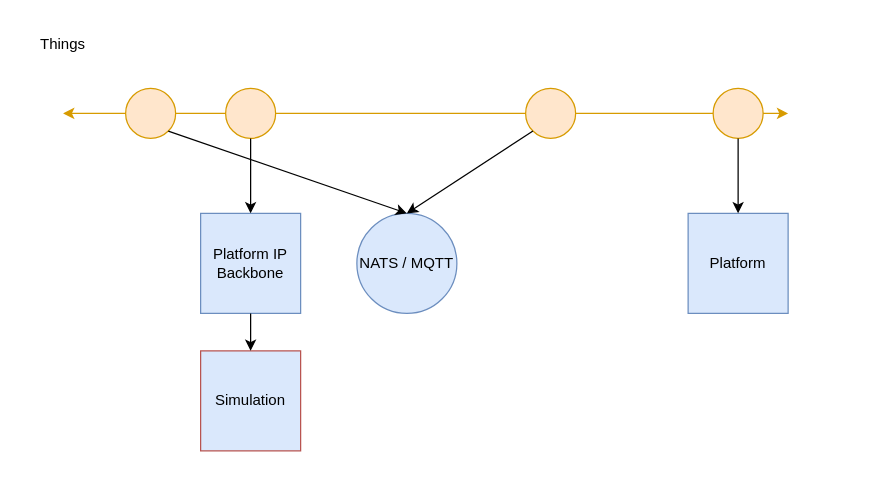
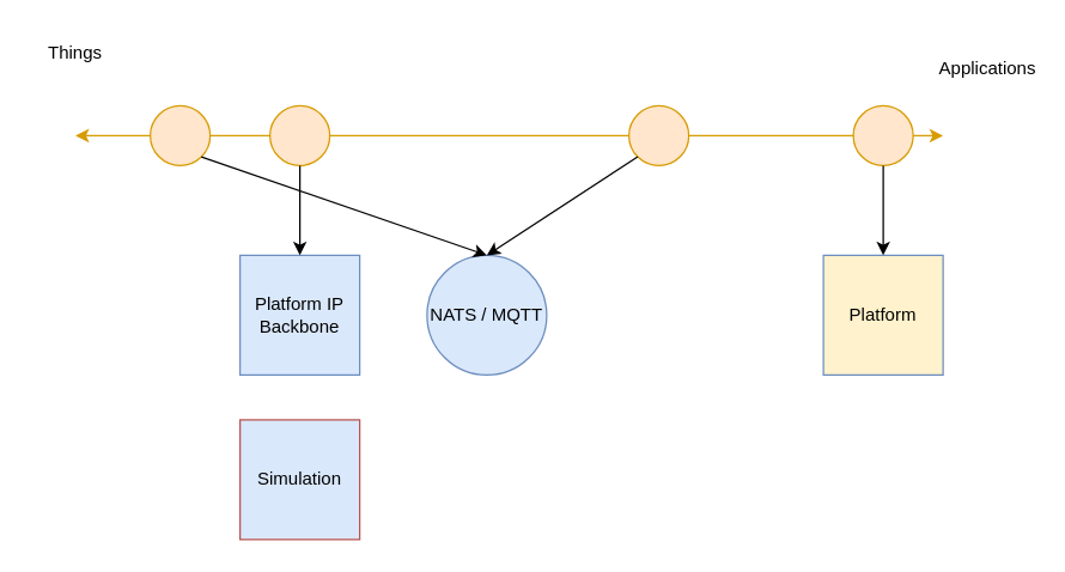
+ <mxCell id="14" value="Applications" style="text;html=1;strokeColor=none;fillColor=none;align=center;verticalAlign=middle;whiteSpace=wrap;rounded=0;" vertex="1" parent="1"><mxGeometry x="630" y="30" width="60" height="30" as="geometry" /></mxCell>
- <mxCell id="12" value="Platform" style="whiteSpace=wrap;html=1;aspect=fixed;fillColor=#dae8fc;strokeColor=#6c8ebf;" vertex="1" parent="1"><mxGeometry x="550" y="170" width="80" height="80" as="geometry" /></mxCell>
+ <mxCell id="12" value="Platform" style="whiteSpace=wrap;html=1;aspect=fixed;fillColor=#fff2cc;strokeColor=#6c8ebf;" vertex="1" parent="1"><mxGeometry x="550" y="170" width="80" height="80" as="geometry" /></mxCell>
- <mxCell id="20" value="" style="endArrow=classic;html=1;rounded=0;exitX=0.5;exitY=1;exitDx=0;exitDy=0;" edge="1" parent="1" source="8" target="19"><mxGeometry width="50" height="50" relative="1" as="geometry"><mxPoint x="60" y="320" as="sourcePoint" /><mxPoint x="110" y="270" as="targetPoint" /></mxGeometry></mxCell>
